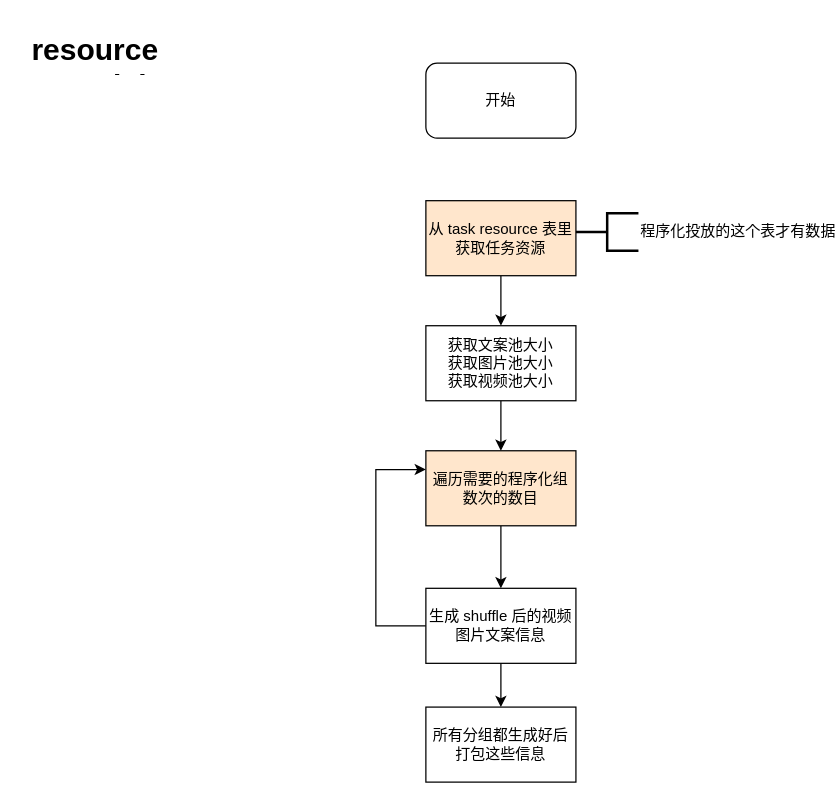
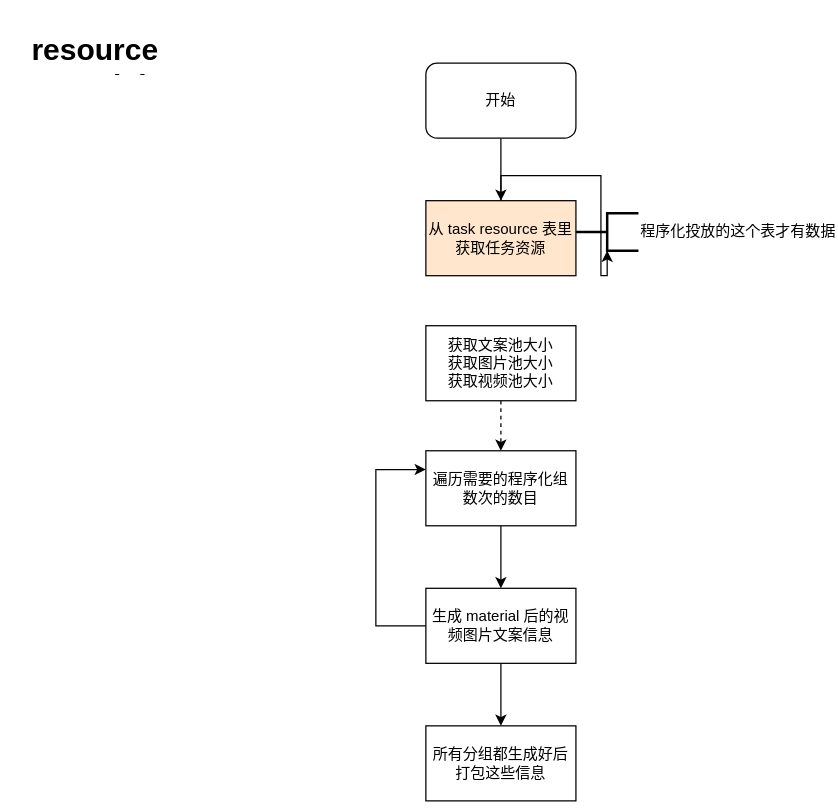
+ <mxCell id="3" style="edgeStyle=orthogonalEdgeStyle;rounded=0;orthogonalLoop=1;jettySize=auto;html=1;entryX=0.5;entryY=0;entryDx=0;entryDy=0;" edge="1" parent="1" source="4" target="6"><mxGeometry relative="1" as="geometry" /></mxCell>
- <mxCell id="5" style="edgeStyle=orthogonalEdgeStyle;rounded=0;orthogonalLoop=1;jettySize=auto;html=1;entryX=0.5;entryY=0;entryDx=0;entryDy=0;" edge="1" parent="1" source="6" target="9"><mxGeometry relative="1" as="geometry" /></mxCell>
+ <mxCell id="5" style="edgeStyle=orthogonalEdgeStyle;rounded=0;orthogonalLoop=1;jettySize=auto;html=1;" edge="1" parent="1" source="6" target="7"><mxGeometry relative="1" as="geometry" /></mxCell>
- <mxCell id="8" style="edgeStyle=orthogonalEdgeStyle;rounded=0;orthogonalLoop=1;jettySize=auto;html=1;" edge="1" parent="1" source="9" target="11"><mxGeometry relative="1" as="geometry" /></mxCell>
+ <mxCell id="8" style="edgeStyle=orthogonalEdgeStyle;rounded=0;orthogonalLoop=1;jettySize=auto;html=1;dashed=1;" edge="1" parent="1" source="9" target="11"><mxGeometry relative="1" as="geometry" /></mxCell>
- <mxCell id="11" value="遍历需要的程序化组数次的数目" style="rounded=0;whiteSpace=wrap;html=1;fillColor=#ffe6cc;" vertex="1" parent="1"><mxGeometry x="340" y="360" width="120" height="60" as="geometry" /></mxCell>
+ <mxCell id="11" value="遍历需要的程序化组数次的数目" style="rounded=0;whiteSpace=wrap;html=1;" vertex="1" parent="1"><mxGeometry x="340" y="360" width="120" height="60" as="geometry" /></mxCell>
- <mxCell id="14" value="生成 shuffle 后的视频图片文案信息" style="rounded=0;whiteSpace=wrap;html=1;" vertex="1" parent="1"><mxGeometry x="340" y="470" width="120" height="60" as="geometry" /></mxCell>
+ <mxCell id="14" value="生成 material 后的视频图片文案信息" style="rounded=0;whiteSpace=wrap;html=1;" vertex="1" parent="1"><mxGeometry x="340" y="470" width="120" height="60" as="geometry" /></mxCell>
- <mxCell id="15" value="所有分组都生成好后打包这些信息" style="rounded=0;whiteSpace=wrap;html=1;" vertex="1" parent="1"><mxGeometry x="340" y="565" width="120" height="60" as="geometry" /></mxCell>
+ <mxCell id="15" value="所有分组都生成好后打包这些信息" style="rounded=0;whiteSpace=wrap;html=1;" vertex="1" parent="1"><mxGeometry x="340" y="580" width="120" height="60" as="geometry" /></mxCell>
